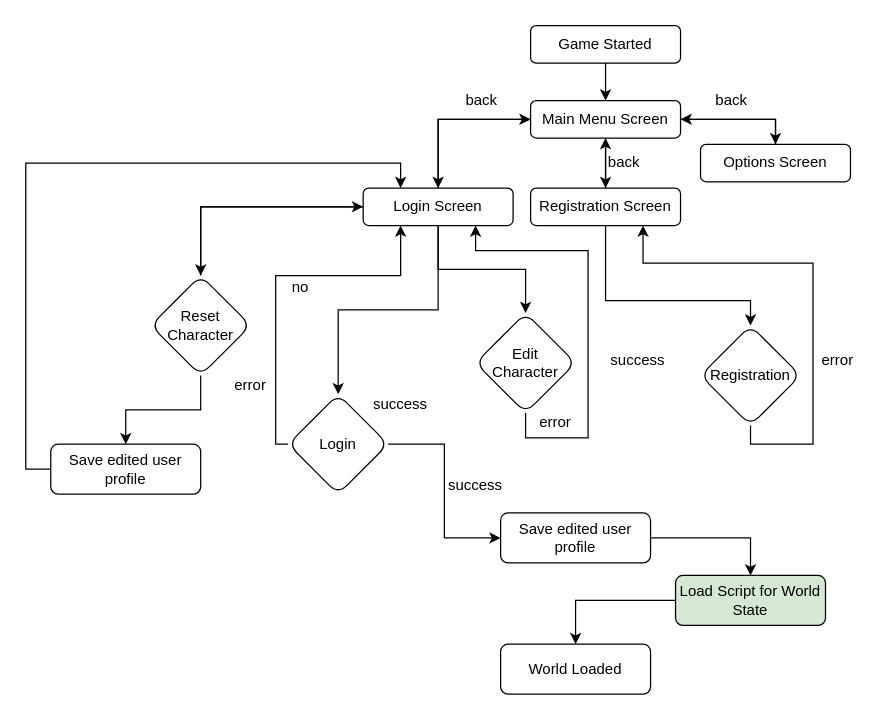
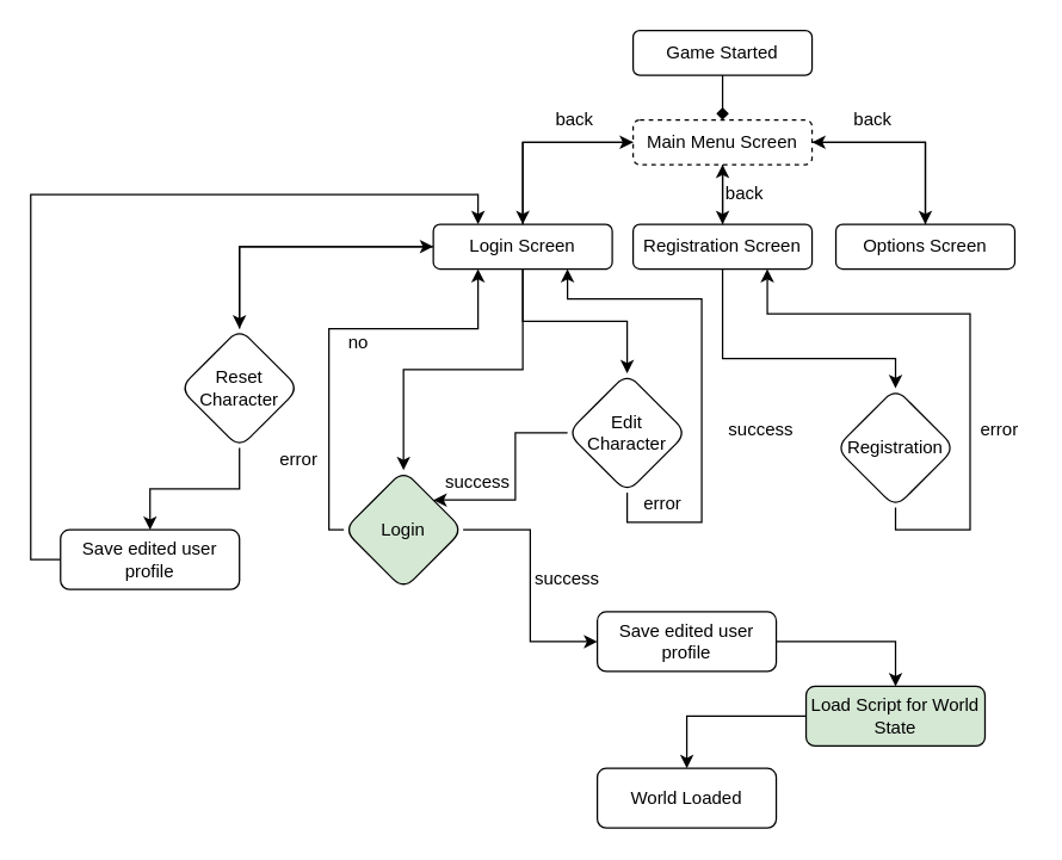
- <mxCell id="2" style="edgeStyle=orthogonalEdgeStyle;rounded=0;orthogonalLoop=1;jettySize=auto;html=1;" edge="1" parent="1" source="3" target="7"><mxGeometry relative="1" as="geometry"><mxPoint x="484" y="80" as="targetPoint" /></mxGeometry></mxCell>
+ <mxCell id="2" style="edgeStyle=orthogonalEdgeStyle;rounded=0;orthogonalLoop=1;jettySize=auto;html=1;endArrow=diamond;" edge="1" parent="1" source="3" target="7"><mxGeometry relative="1" as="geometry"><mxPoint x="484" y="80" as="targetPoint" /></mxGeometry></mxCell>
- <mxCell id="7" value="Main Menu Screen" style="rounded=1;whiteSpace=wrap;html=1;" vertex="1" parent="1"><mxGeometry x="424" y="80" width="120" height="30" as="geometry" /></mxCell>
+ <mxCell id="7" value="Main Menu Screen" style="rounded=1;whiteSpace=wrap;html=1;dashed=1;" vertex="1" parent="1"><mxGeometry x="424" y="80" width="120" height="30" as="geometry" /></mxCell>
- <mxCell id="9" value="Options Screen" style="rounded=1;whiteSpace=wrap;html=1;" vertex="1" parent="1"><mxGeometry x="560" y="115" width="120" height="30" as="geometry" /></mxCell>
+ <mxCell id="9" value="Options Screen" style="rounded=1;whiteSpace=wrap;html=1;" vertex="1" parent="1"><mxGeometry x="560" y="150" width="120" height="30" as="geometry" /></mxCell>
+ <mxCell id="28" style="edgeStyle=orthogonalEdgeStyle;rounded=0;orthogonalLoop=1;jettySize=auto;html=1;entryX=1;entryY=0;entryDx=0;entryDy=0;" edge="1" parent="1" source="30" target="20"><mxGeometry relative="1" as="geometry" /></mxCell>
- <mxCell id="20" value="Login" style="rhombus;whiteSpace=wrap;html=1;rounded=1;" vertex="1" parent="1"><mxGeometry x="230" y="315" width="80" height="80" as="geometry" /></mxCell>
+ <mxCell id="20" value="Login" style="rhombus;whiteSpace=wrap;html=1;rounded=1;fillColor=#d5e8d4;" vertex="1" parent="1"><mxGeometry x="230" y="315" width="80" height="80" as="geometry" /></mxCell>
